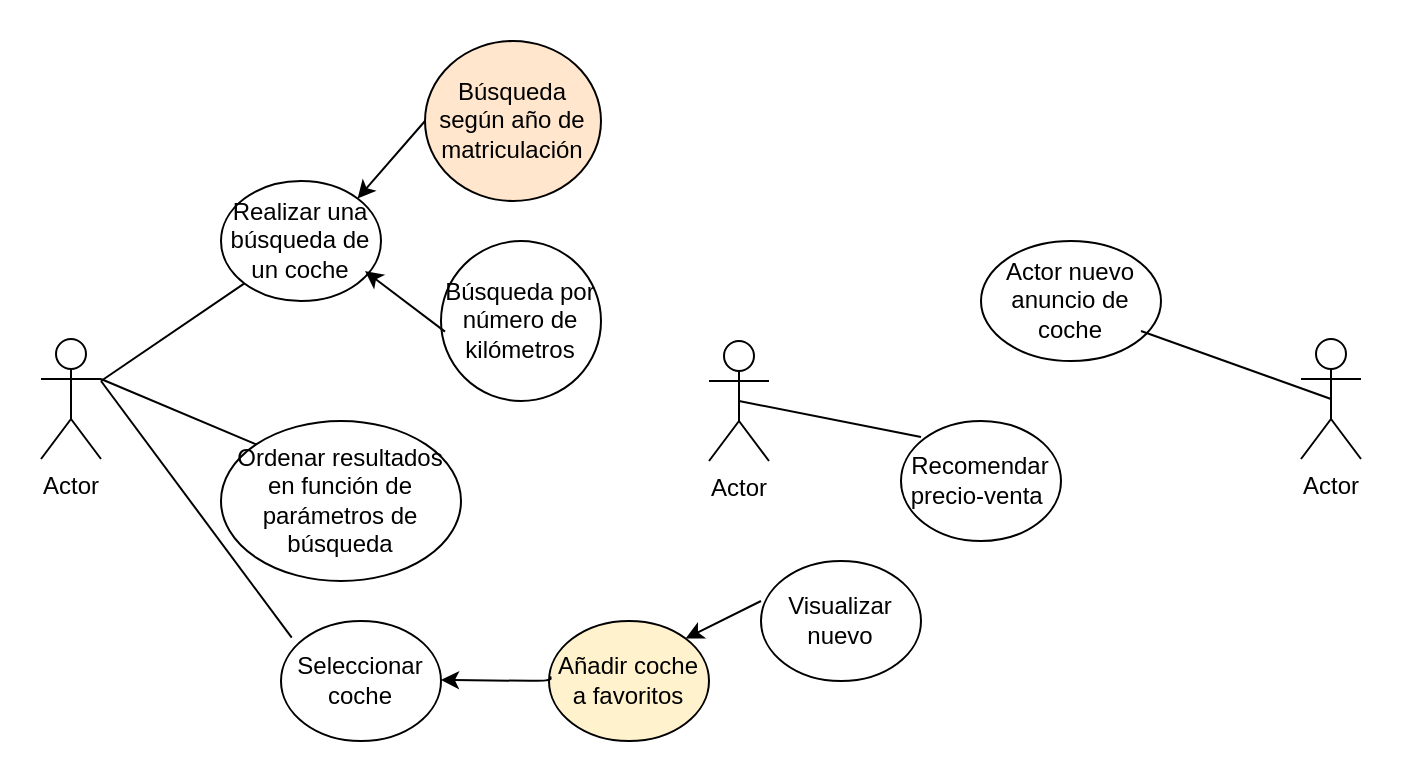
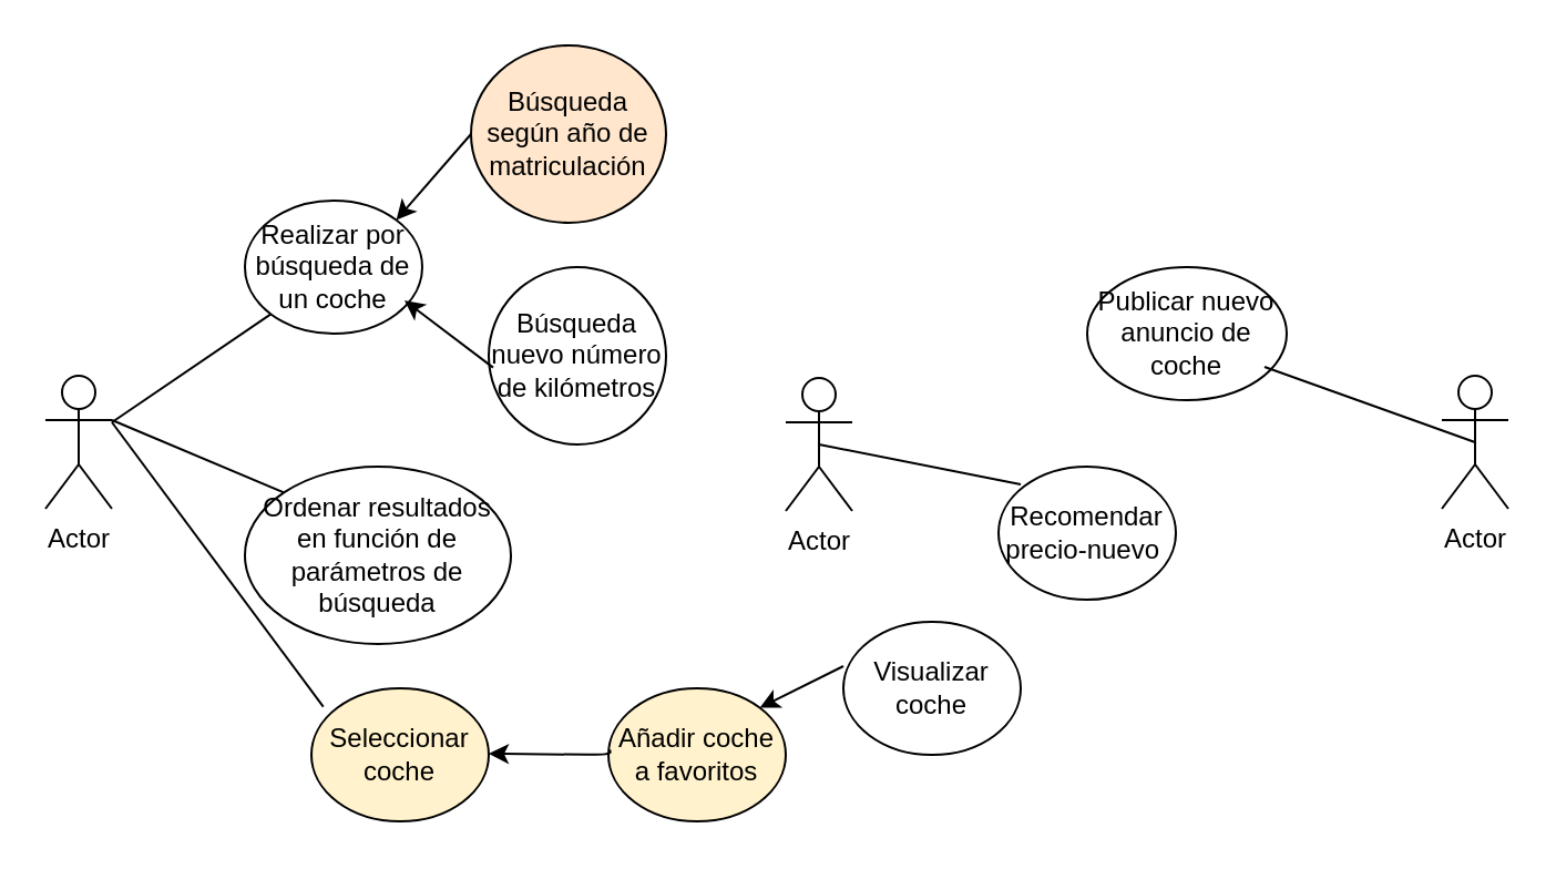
- <mxCell id="5" value="Realizar una búsqueda de un coche" style="ellipse;whiteSpace=wrap;html=1;" vertex="1" parent="1"><mxGeometry x="110" y="90" width="80" height="60" as="geometry" /></mxCell>
+ <mxCell id="5" value="Realizar por búsqueda de un coche" style="ellipse;whiteSpace=wrap;html=1;" vertex="1" parent="1"><mxGeometry x="110" y="90" width="80" height="60" as="geometry" /></mxCell>
- <mxCell id="6" value="Actor nuevo anuncio de coche" style="ellipse;whiteSpace=wrap;html=1;" vertex="1" parent="1"><mxGeometry x="490" y="120" width="90" height="60" as="geometry" /></mxCell>
+ <mxCell id="6" value="Publicar nuevo anuncio de coche" style="ellipse;whiteSpace=wrap;html=1;" vertex="1" parent="1"><mxGeometry x="490" y="120" width="90" height="60" as="geometry" /></mxCell>
- <mxCell id="8" value="Búsqueda por número de kilómetros" style="ellipse;whiteSpace=wrap;html=1;" vertex="1" parent="1"><mxGeometry x="220" y="120" width="80" height="80" as="geometry" /></mxCell>
+ <mxCell id="8" value="Búsqueda nuevo número de kilómetros" style="ellipse;whiteSpace=wrap;html=1;" vertex="1" parent="1"><mxGeometry x="220" y="120" width="80" height="80" as="geometry" /></mxCell>
- <mxCell id="21" value="Recomendar precio-venta&amp;nbsp;" style="ellipse;whiteSpace=wrap;html=1;" vertex="1" parent="1"><mxGeometry x="450" y="210" width="80" height="60" as="geometry" /></mxCell>
+ <mxCell id="21" value="Recomendar precio-nuevo&amp;nbsp;" style="ellipse;whiteSpace=wrap;html=1;" vertex="1" parent="1"><mxGeometry x="450" y="210" width="80" height="60" as="geometry" /></mxCell>
- <mxCell id="18" value="Visualizar nuevo" style="ellipse;whiteSpace=wrap;html=1;" vertex="1" parent="1"><mxGeometry x="380" y="280" width="80" height="60" as="geometry" /></mxCell>
+ <mxCell id="18" value="Visualizar coche" style="ellipse;whiteSpace=wrap;html=1;" vertex="1" parent="1"><mxGeometry x="380" y="280" width="80" height="60" as="geometry" /></mxCell>
- <mxCell id="14" value="Seleccionar coche" style="ellipse;whiteSpace=wrap;html=1;" vertex="1" parent="1"><mxGeometry x="140" y="310" width="80" height="60" as="geometry" /></mxCell>
+ <mxCell id="14" value="Seleccionar coche" style="ellipse;whiteSpace=wrap;html=1;fillColor=#fff2cc;" vertex="1" parent="1"><mxGeometry x="140" y="310" width="80" height="60" as="geometry" /></mxCell>
